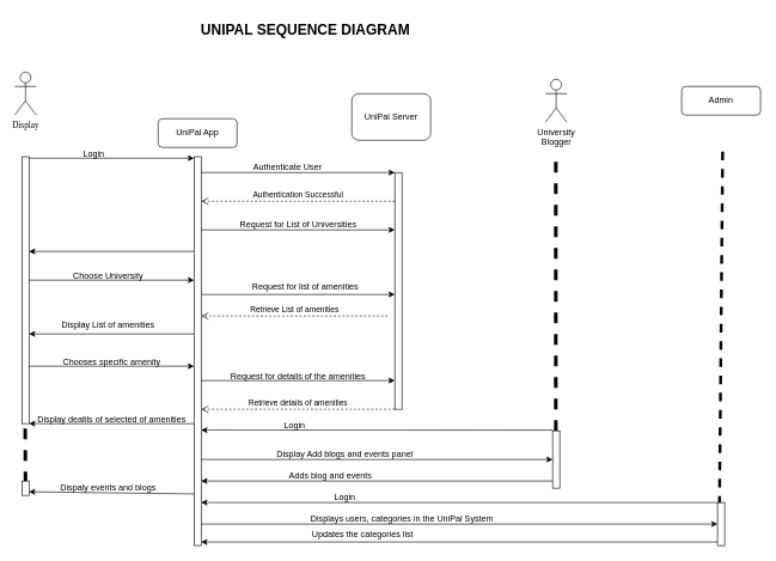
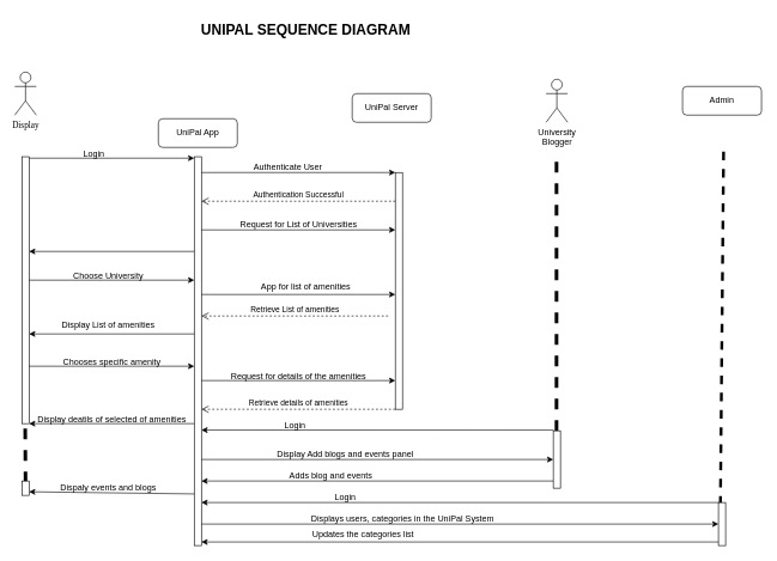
- <mxCell id="4" value="UniPal Server" style="rounded=1;whiteSpace=wrap;html=1;" parent="1" vertex="1"><mxGeometry x="490" y="130" width="110" height="65" as="geometry" /></mxCell>
+ <mxCell id="4" value="UniPal Server" style="rounded=1;whiteSpace=wrap;html=1;" parent="1" vertex="1"><mxGeometry x="490" y="130" width="110" height="40" as="geometry" /></mxCell>
- <mxCell id="20" value="Request for list of amenities" style="text;html=1;align=center;verticalAlign=middle;resizable=0;points=[];autosize=1;strokeColor=none;fillColor=none;" parent="1" vertex="1"><mxGeometry x="340" y="385" width="170" height="30" as="geometry" /></mxCell>
+ <mxCell id="20" value="App for list of amenities" style="text;html=1;align=center;verticalAlign=middle;resizable=0;points=[];autosize=1;strokeColor=none;fillColor=none;" parent="1" vertex="1"><mxGeometry x="340" y="385" width="170" height="30" as="geometry" /></mxCell>
